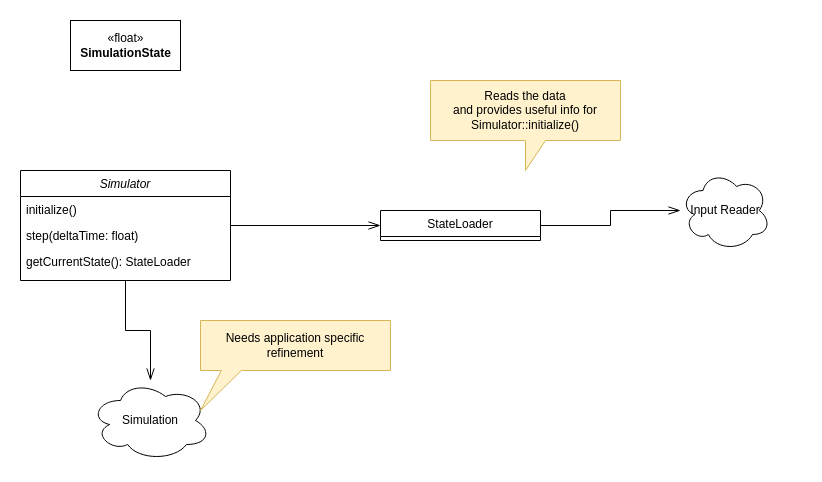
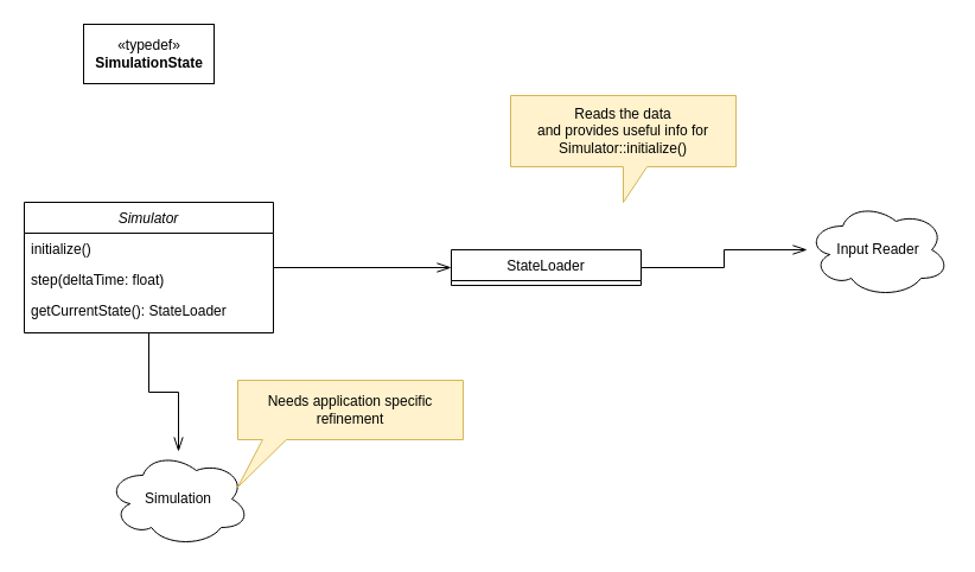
- <mxCell id="8" value="«float»&lt;br&gt;&lt;b&gt;SimulationState&lt;/b&gt;" style="html=1;" vertex="1" parent="1"><mxGeometry x="70" y="20" width="110" height="50" as="geometry" /></mxCell>
+ <mxCell id="8" value="«typedef»&lt;br&gt;&lt;b&gt;SimulationState&lt;/b&gt;" style="html=1;" vertex="1" parent="1"><mxGeometry x="70" y="20" width="110" height="50" as="geometry" /></mxCell>
- <mxCell id="11" value="Input Reader" style="ellipse;shape=cloud;whiteSpace=wrap;html=1;" vertex="1" parent="1"><mxGeometry x="680" y="170" width="90" height="80" as="geometry" /></mxCell>
+ <mxCell id="11" value="Input Reader" style="ellipse;shape=cloud;whiteSpace=wrap;html=1;" vertex="1" parent="1"><mxGeometry x="680" y="170" width="120" height="80" as="geometry" /></mxCell>
